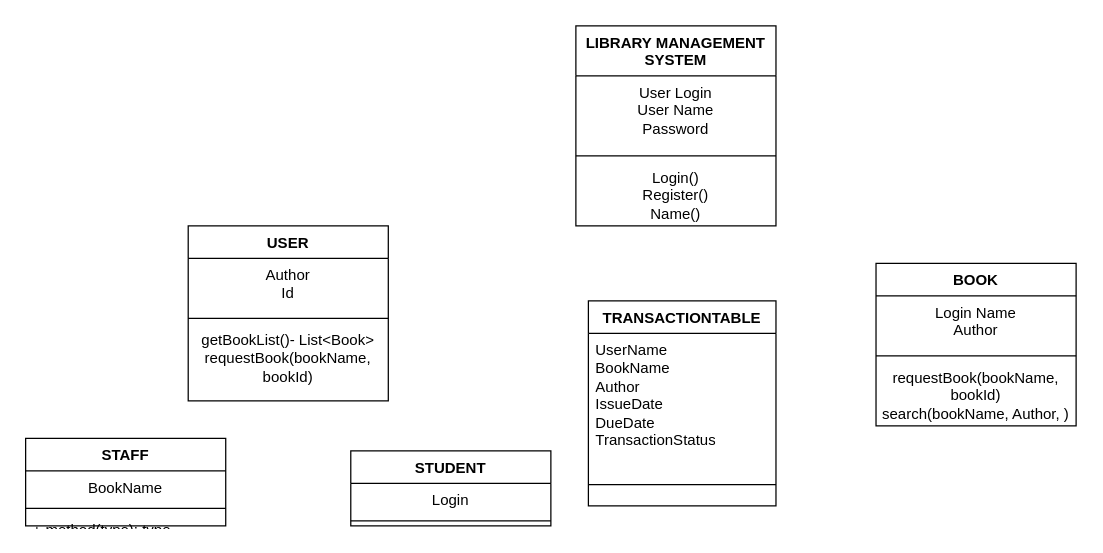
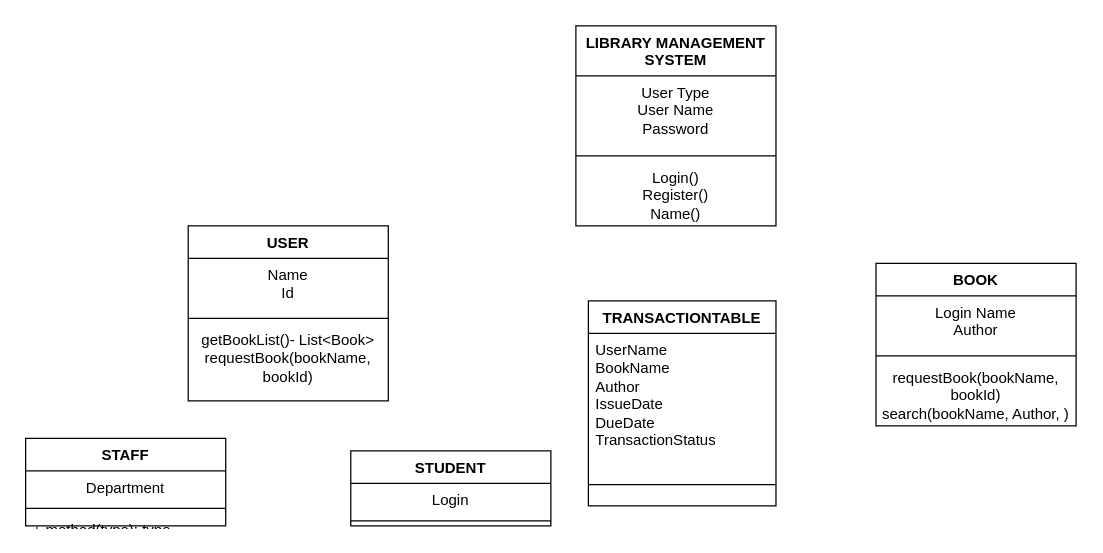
- <mxCell id="3" value="User Login&lt;br style=&quot;border-color: var(--border-color);&quot;&gt;&lt;span style=&quot;&quot;&gt;User Name&lt;/span&gt;&lt;br style=&quot;border-color: var(--border-color);&quot;&gt;&lt;span style=&quot;&quot;&gt;Password&lt;/span&gt;" style="text;strokeColor=none;fillColor=none;align=center;verticalAlign=top;spacingLeft=4;spacingRight=4;overflow=hidden;rotatable=0;points=[[0,0.5],[1,0.5]];portConstraint=eastwest;whiteSpace=wrap;html=1;" parent="2" vertex="1"><mxGeometry y="40" width="160" height="60" as="geometry" /></mxCell>
+ <mxCell id="3" value="User Type&lt;br style=&quot;border-color: var(--border-color);&quot;&gt;&lt;span style=&quot;&quot;&gt;User Name&lt;/span&gt;&lt;br style=&quot;border-color: var(--border-color);&quot;&gt;&lt;span style=&quot;&quot;&gt;Password&lt;/span&gt;" style="text;strokeColor=none;fillColor=none;align=center;verticalAlign=top;spacingLeft=4;spacingRight=4;overflow=hidden;rotatable=0;points=[[0,0.5],[1,0.5]];portConstraint=eastwest;whiteSpace=wrap;html=1;" parent="2" vertex="1"><mxGeometry y="40" width="160" height="60" as="geometry" /></mxCell>
- <mxCell id="7" value="Author&lt;br&gt;Id" style="text;strokeColor=none;fillColor=none;align=center;verticalAlign=top;spacingLeft=4;spacingRight=4;overflow=hidden;rotatable=0;points=[[0,0.5],[1,0.5]];portConstraint=eastwest;whiteSpace=wrap;html=1;" parent="6" vertex="1"><mxGeometry y="26" width="160" height="44" as="geometry" /></mxCell>
+ <mxCell id="7" value="Name&lt;br&gt;Id" style="text;strokeColor=none;fillColor=none;align=center;verticalAlign=top;spacingLeft=4;spacingRight=4;overflow=hidden;rotatable=0;points=[[0,0.5],[1,0.5]];portConstraint=eastwest;whiteSpace=wrap;html=1;" parent="6" vertex="1"><mxGeometry y="26" width="160" height="44" as="geometry" /></mxCell>
- <mxCell id="11" value="BookName" style="text;strokeColor=none;fillColor=none;align=center;verticalAlign=top;spacingLeft=4;spacingRight=4;overflow=hidden;rotatable=0;points=[[0,0.5],[1,0.5]];portConstraint=eastwest;whiteSpace=wrap;html=1;" parent="10" vertex="1"><mxGeometry y="26" width="160" height="26" as="geometry" /></mxCell>
+ <mxCell id="11" value="Department" style="text;strokeColor=none;fillColor=none;align=center;verticalAlign=top;spacingLeft=4;spacingRight=4;overflow=hidden;rotatable=0;points=[[0,0.5],[1,0.5]];portConstraint=eastwest;whiteSpace=wrap;html=1;" parent="10" vertex="1"><mxGeometry y="26" width="160" height="26" as="geometry" /></mxCell>
